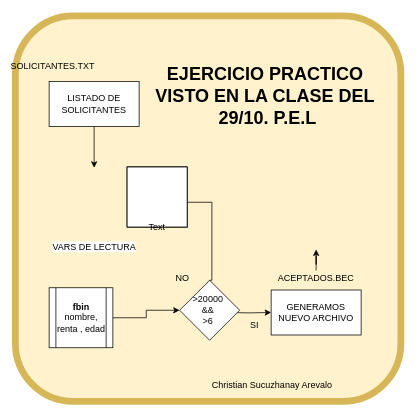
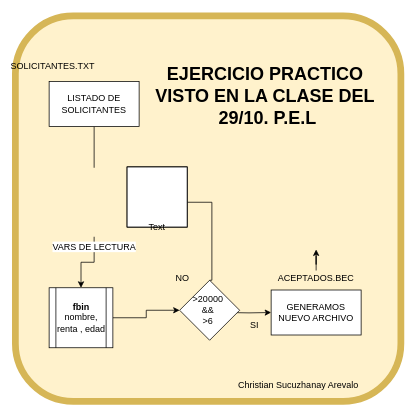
- <mxCell id="11" style="edgeStyle=orthogonalEdgeStyle;rounded=0;orthogonalLoop=1;jettySize=auto;html=1;" edge="1" parent="1" source="12" target="14"><mxGeometry relative="1" as="geometry" /></mxCell>
+ <mxCell id="11" style="edgeStyle=orthogonalEdgeStyle;rounded=0;orthogonalLoop=1;jettySize=auto;html=1;endArrow=none;" edge="1" parent="1" source="12" target="14"><mxGeometry relative="1" as="geometry" /></mxCell>
+ <mxCell id="13" style="edgeStyle=orthogonalEdgeStyle;rounded=0;orthogonalLoop=1;jettySize=auto;html=1;entryX=0.5;entryY=0;entryDx=0;entryDy=0;" edge="1" parent="1" source="14" target="16"><mxGeometry relative="1" as="geometry" /></mxCell>
- <mxCell id="25" value="Christian Sucuzhanay Arevalo" style="text;html=1;strokeColor=none;fillColor=none;align=center;verticalAlign=middle;whiteSpace=wrap;rounded=0;" vertex="1" parent="1"><mxGeometry x="244" y="503" width="237" height="20" as="geometry" /></mxCell>
+ <mxCell id="25" value="Christian Sucuzhanay Arevalo" style="text;html=1;strokeColor=none;fillColor=none;align=center;verticalAlign=middle;whiteSpace=wrap;rounded=0;" vertex="1" parent="1"><mxGeometry x="279" y="503" width="237" height="20" as="geometry" /></mxCell>
